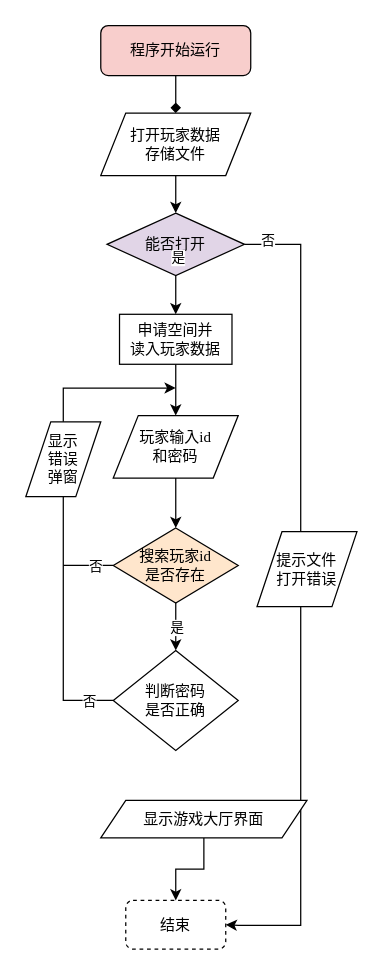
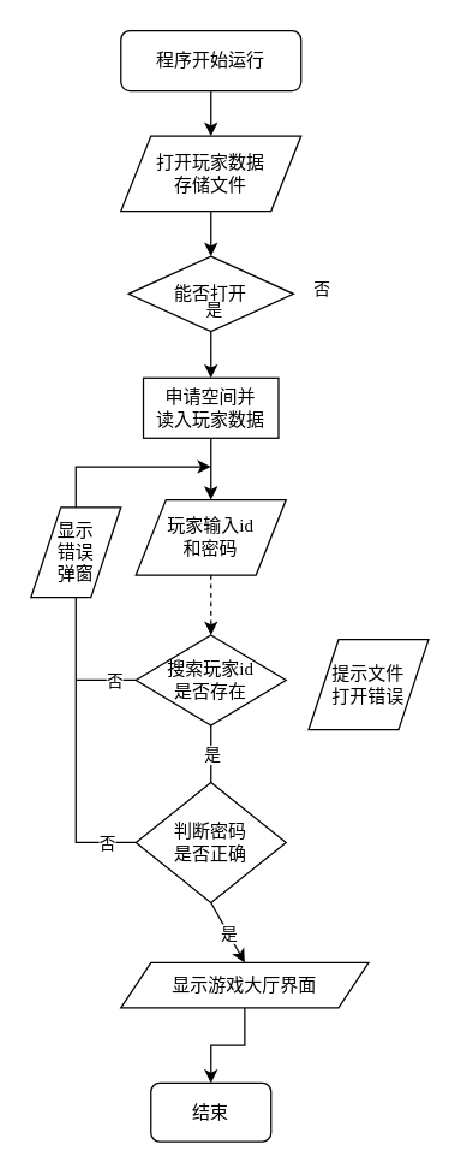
- <mxCell id="3" value="&lt;font&gt;程序开始运行&lt;/font&gt;" style="rounded=1;whiteSpace=wrap;html=1;fontSize=12;glass=0;strokeWidth=1;shadow=0;fontFamily=Times New Roman;fillColor=#f8cecc;" parent="1" vertex="1"><mxGeometry x="80" y="20" width="120" height="40" as="geometry" /></mxCell>
+ <mxCell id="3" value="&lt;font&gt;程序开始运行&lt;/font&gt;" style="rounded=1;whiteSpace=wrap;html=1;fontSize=12;glass=0;strokeWidth=1;shadow=0;fontFamily=Times New Roman;" parent="1" vertex="1"><mxGeometry x="80" y="20" width="120" height="40" as="geometry" /></mxCell>
- <mxCell id="2" style="edgeStyle=orthogonalEdgeStyle;rounded=0;orthogonalLoop=1;jettySize=auto;html=1;entryX=0.5;entryY=0;entryDx=0;entryDy=0;fontFamily=Times New Roman;endArrow=diamond;" edge="1" parent="1" source="3" target="5"><mxGeometry relative="1" as="geometry" /></mxCell>
+ <mxCell id="2" style="edgeStyle=orthogonalEdgeStyle;rounded=0;orthogonalLoop=1;jettySize=auto;html=1;entryX=0.5;entryY=0;entryDx=0;entryDy=0;fontFamily=Times New Roman;" edge="1" parent="1" source="3" target="5"><mxGeometry relative="1" as="geometry" /></mxCell>
- <mxCell id="8" value="能否打开" style="rhombus;whiteSpace=wrap;html=1;fontFamily=Times New Roman;fillColor=#e1d5e7;" vertex="1" parent="1"><mxGeometry x="85" y="170" width="110" height="50" as="geometry" /></mxCell>
+ <mxCell id="8" value="能否打开" style="rhombus;whiteSpace=wrap;html=1;fontFamily=Times New Roman;" vertex="1" parent="1"><mxGeometry x="85" y="170" width="110" height="50" as="geometry" /></mxCell>
- <mxCell id="6" style="edgeStyle=orthogonalEdgeStyle;rounded=0;orthogonalLoop=1;jettySize=auto;html=1;entryX=1;entryY=0.5;entryDx=0;entryDy=0;fontFamily=Times New Roman;exitX=1;exitY=0.5;exitDx=0;exitDy=0;" edge="1" parent="1" source="8" target="9"><mxGeometry relative="1" as="geometry"><mxPoint x="195" y="196" as="sourcePoint" /><Array as="points"><mxPoint x="240" y="195" /><mxPoint x="240" y="740" /><mxPoint x="190" y="740" /></Array></mxGeometry></mxCell>
- <mxCell id="12" style="edgeStyle=orthogonalEdgeStyle;rounded=0;orthogonalLoop=1;jettySize=auto;html=1;entryX=0.5;entryY=0;entryDx=0;entryDy=0;fontFamily=Times New Roman;" edge="1" parent="1" source="13" target="14"><mxGeometry relative="1" as="geometry" /></mxCell>
+ <mxCell id="12" style="edgeStyle=orthogonalEdgeStyle;rounded=0;orthogonalLoop=1;jettySize=auto;html=1;entryX=0.5;entryY=0;entryDx=0;entryDy=0;fontFamily=Times New Roman;dashed=1;" edge="1" parent="1" source="13" target="14"><mxGeometry relative="1" as="geometry" /></mxCell>
- <mxCell id="14" value="搜索玩家id&lt;br&gt;是否存在" style="rhombus;whiteSpace=wrap;html=1;fontFamily=Times New Roman;fillColor=#ffe6cc;" vertex="1" parent="1"><mxGeometry x="90" y="422" width="100" height="60" as="geometry" /></mxCell>
+ <mxCell id="14" value="搜索玩家id&lt;br&gt;是否存在" style="rhombus;whiteSpace=wrap;html=1;fontFamily=Times New Roman;" vertex="1" parent="1"><mxGeometry x="90" y="422" width="100" height="60" as="geometry" /></mxCell>
- <mxCell id="18" value="" style="endArrow=classic;html=1;rounded=0;fontFamily=Times New Roman;exitX=0.5;exitY=1;exitDx=0;exitDy=0;entryX=0.5;entryY=0;entryDx=0;entryDy=0;" edge="1" parent="1" source="14" target="15"><mxGeometry relative="1" as="geometry"><mxPoint x="120" y="512" as="sourcePoint" /><mxPoint x="220" y="512" as="targetPoint" /></mxGeometry></mxCell>
+ <mxCell id="18" value="" style="endArrow=none;html=1;rounded=0;fontFamily=Times New Roman;exitX=0.5;exitY=1;exitDx=0;exitDy=0;entryX=0.5;entryY=0;entryDx=0;entryDy=0;" edge="1" parent="1" source="14" target="15"><mxGeometry relative="1" as="geometry"><mxPoint x="120" y="512" as="sourcePoint" /><mxPoint x="220" y="512" as="targetPoint" /></mxGeometry></mxCell>
+ <mxCell id="26" value="" style="endArrow=classic;html=1;rounded=0;fontFamily=Times New Roman;exitX=0.5;exitY=1;exitDx=0;exitDy=0;entryX=0.5;entryY=0;entryDx=0;entryDy=0;" edge="1" parent="1" source="15" target="17"><mxGeometry relative="1" as="geometry"><mxPoint x="40" y="642" as="sourcePoint" /><mxPoint x="140" y="642" as="targetPoint" /></mxGeometry></mxCell>
+ <mxCell id="27" value="是" style="edgeLabel;resizable=0;html=1;align=center;verticalAlign=middle;fontFamily=Times New Roman;" connectable="0" vertex="1" parent="26"><mxGeometry relative="1" as="geometry" /></mxCell>
- <mxCell id="9" value="结束" style="rounded=1;whiteSpace=wrap;html=1;fontFamily=Times New Roman;dashed=1;" vertex="1" parent="1"><mxGeometry x="100" y="720" width="80" height="39" as="geometry" /></mxCell>
+ <mxCell id="9" value="结束" style="rounded=1;whiteSpace=wrap;html=1;fontFamily=Times New Roman;" vertex="1" parent="1"><mxGeometry x="100" y="720" width="80" height="39" as="geometry" /></mxCell>
